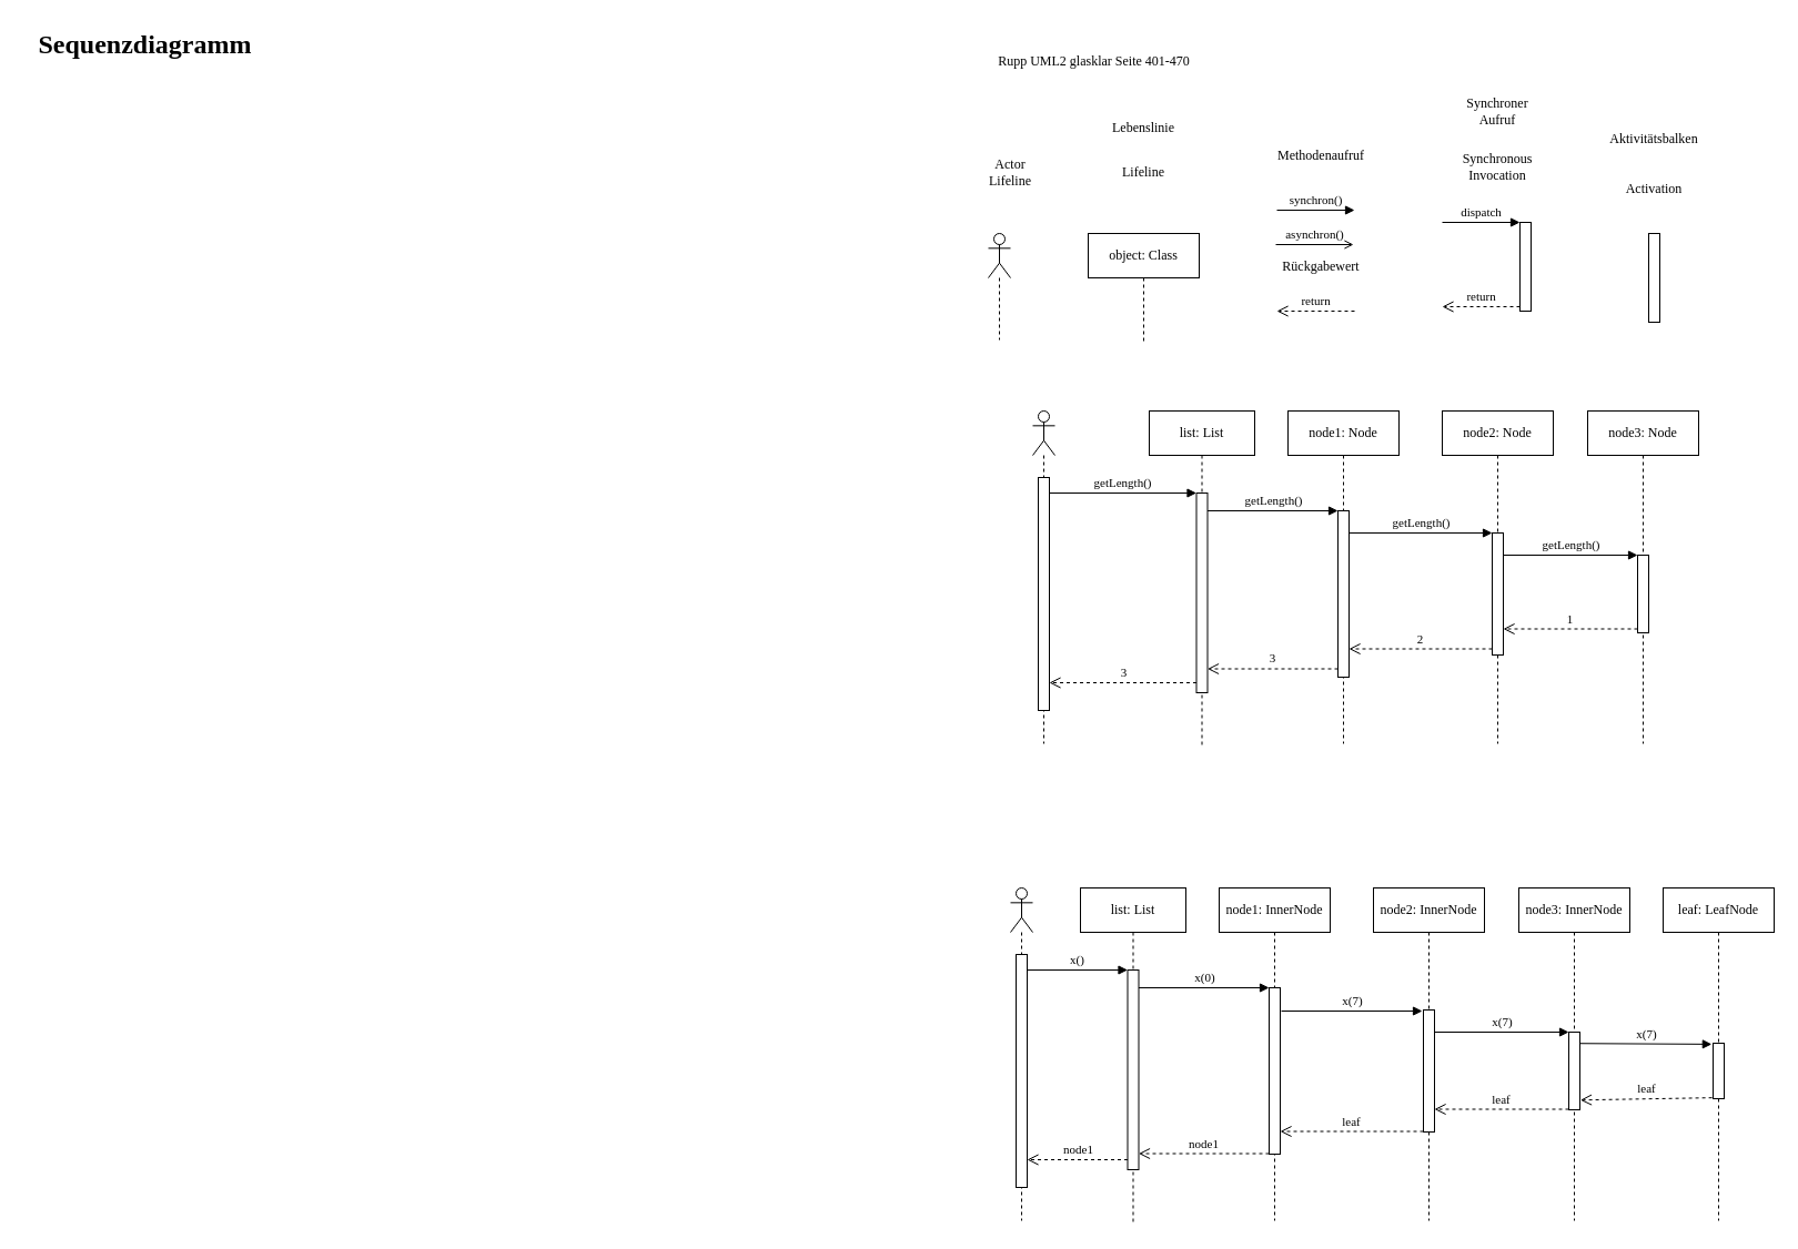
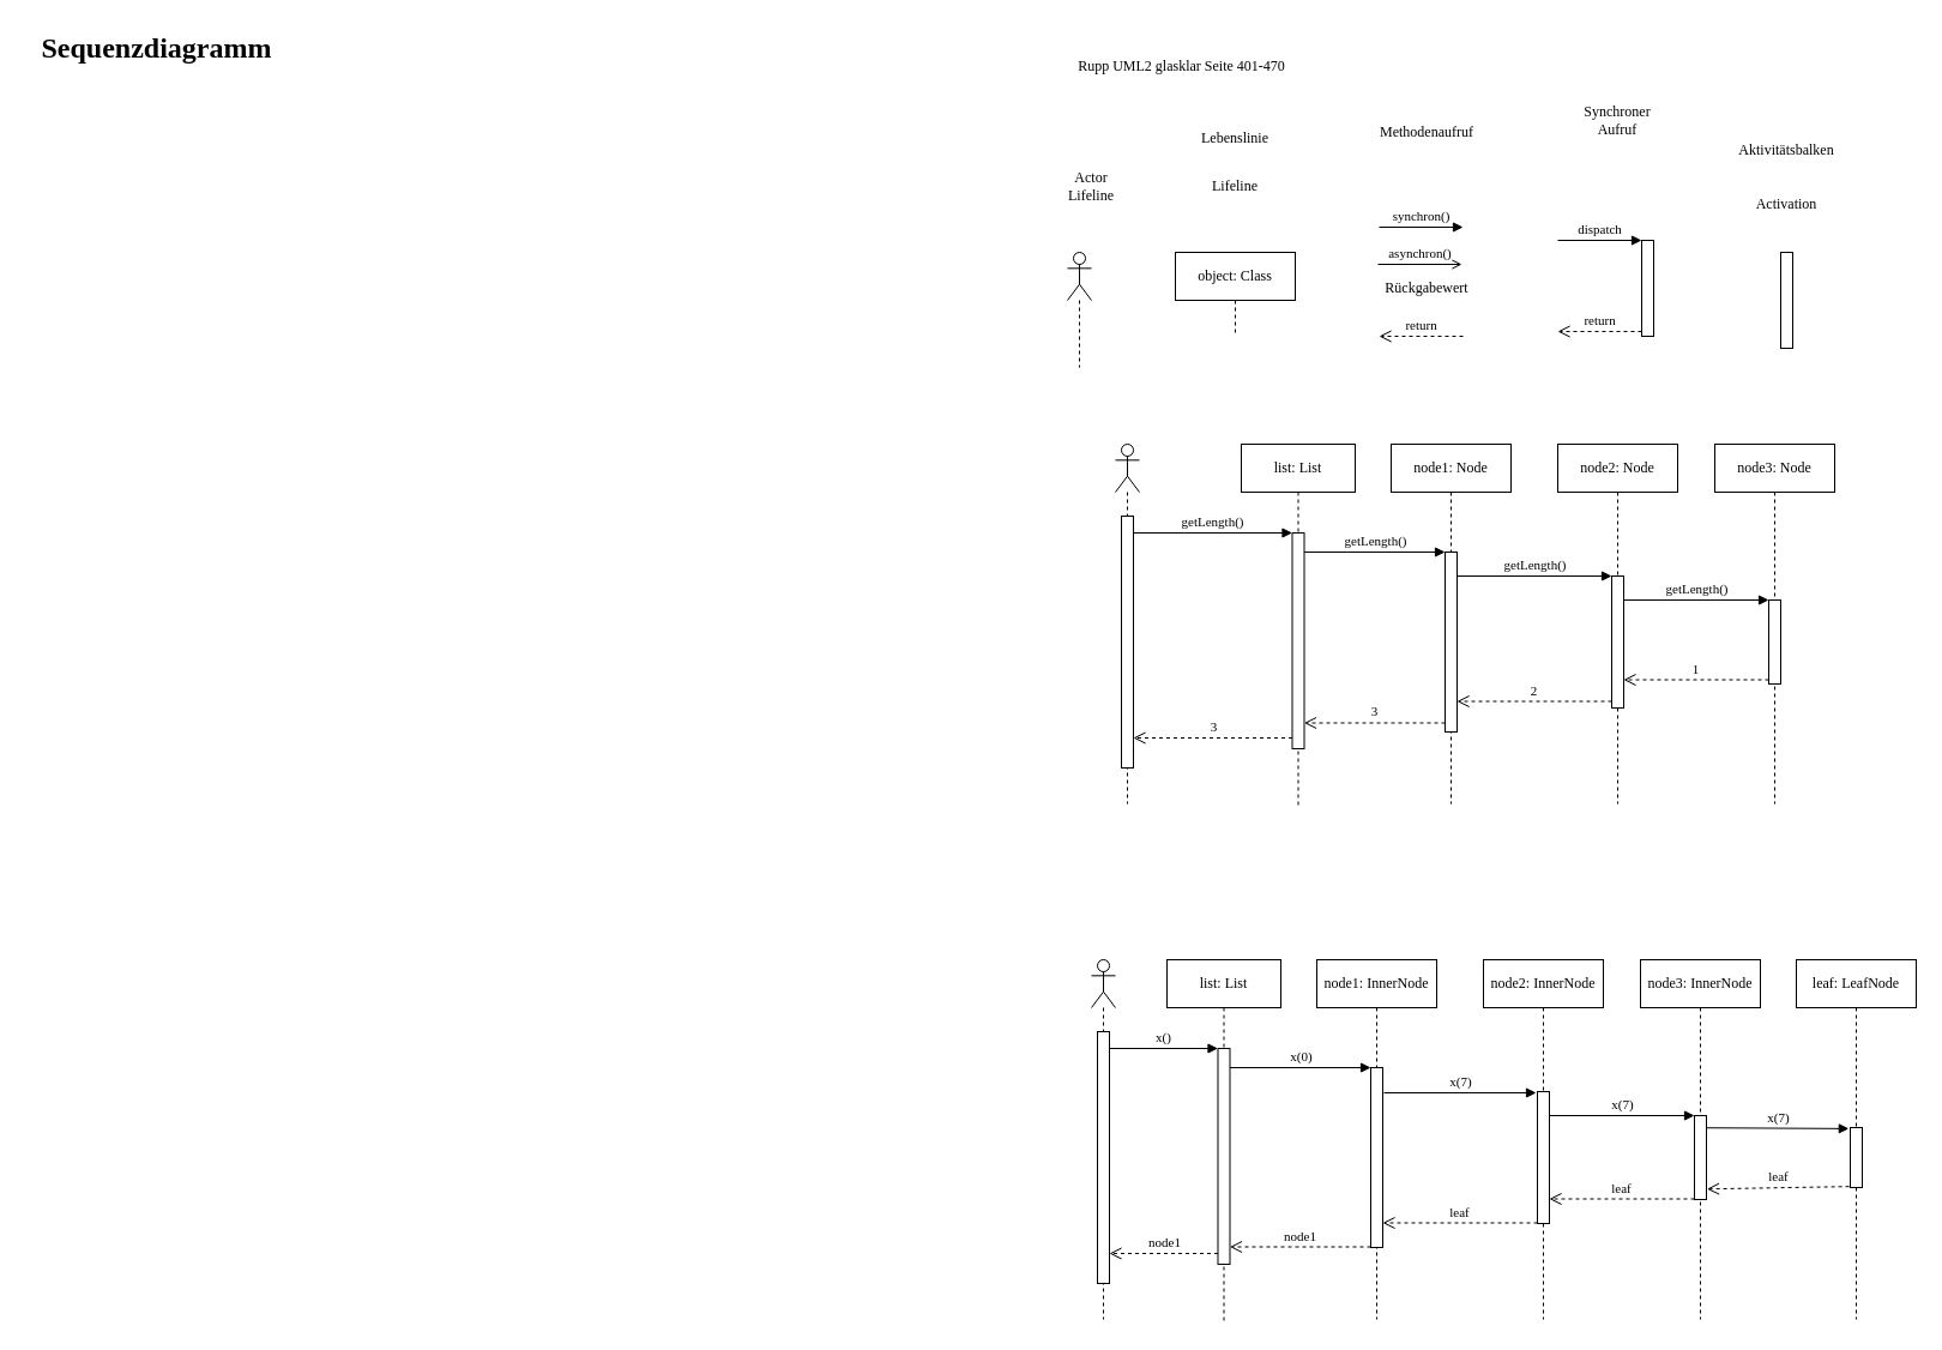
- <mxCell id="56" value="Methodenaufruf" style="text;html=1;strokeColor=none;fillColor=none;align=center;verticalAlign=middle;whiteSpace=wrap;rounded=0;fontFamily=Alegreya;" parent="1" vertex="1"><mxGeometry x="1120" y="120" width="140" height="40" as="geometry" /></mxCell>
+ <mxCell id="56" value="Methodenaufruf" style="text;html=1;strokeColor=none;fillColor=none;align=center;verticalAlign=middle;whiteSpace=wrap;rounded=0;fontFamily=Alegreya;" parent="1" vertex="1"><mxGeometry x="1120" y="90" width="140" height="40" as="geometry" /></mxCell>
- <mxCell id="19" value="Synchronous &lt;br&gt;Invocation" style="text;html=1;strokeColor=none;fillColor=none;align=center;verticalAlign=middle;whiteSpace=wrap;rounded=0;fontFamily=Alegreya;" parent="1" vertex="1"><mxGeometry x="1279" y="130" width="140" height="40" as="geometry" /></mxCell>
- <mxCell id="16" value="object: Class" style="shape=umlLifeline;perimeter=lifelinePerimeter;whiteSpace=wrap;html=1;container=1;collapsible=0;recursiveResize=0;outlineConnect=0;fontFamily=Alegreya;" parent="1" vertex="1"><mxGeometry x="980" y="210" width="100" height="100" as="geometry" /></mxCell>
+ <mxCell id="16" value="object: Class" style="shape=umlLifeline;perimeter=lifelinePerimeter;whiteSpace=wrap;html=1;container=1;collapsible=0;recursiveResize=0;outlineConnect=0;fontFamily=Alegreya;" parent="1" vertex="1"><mxGeometry x="980" y="210" width="100" height="70" as="geometry" /></mxCell>
